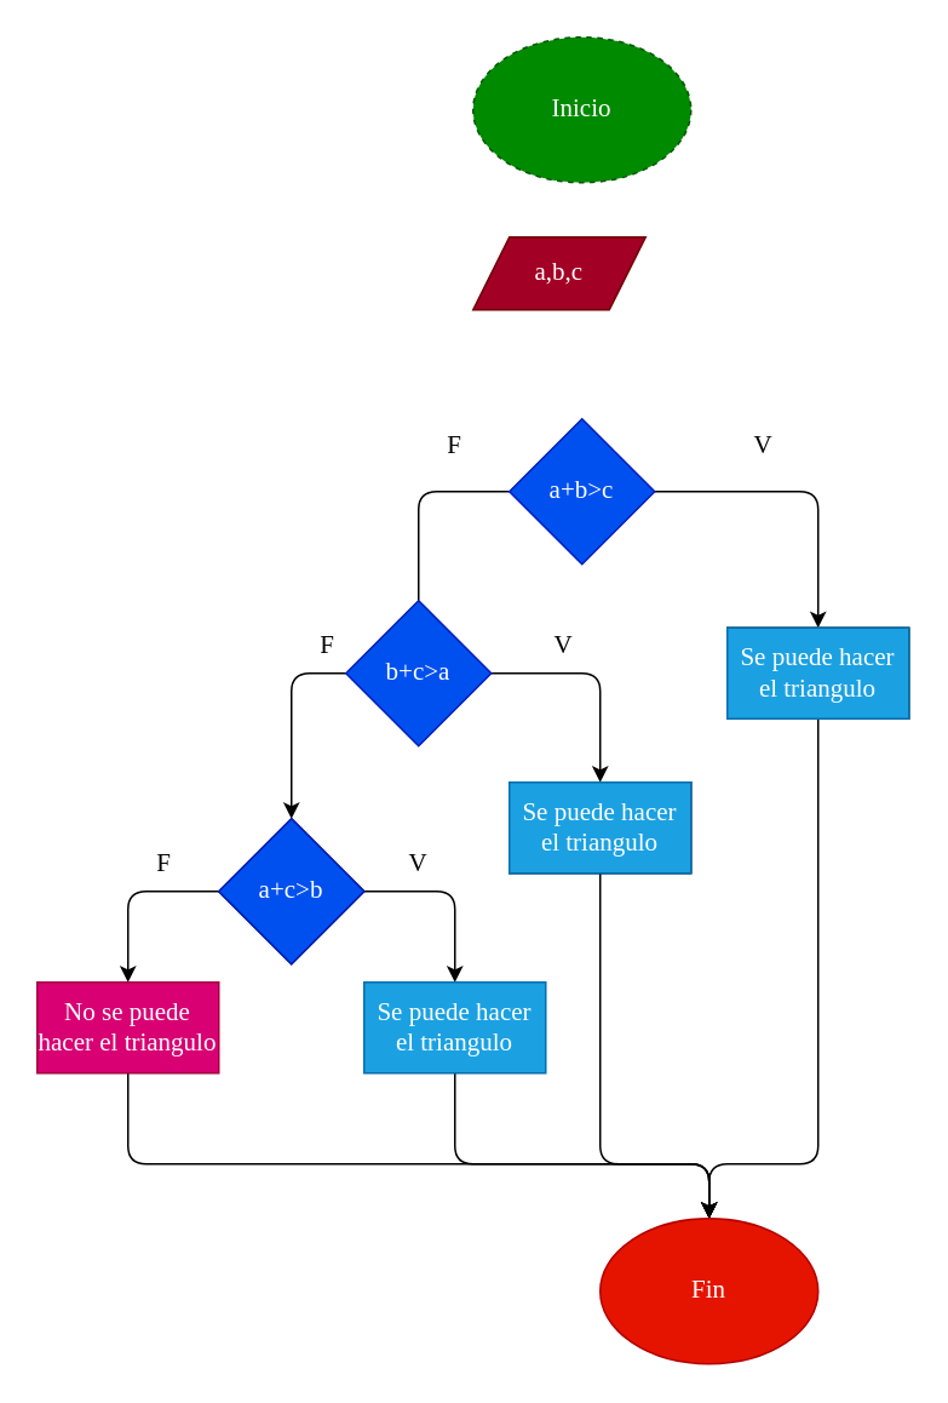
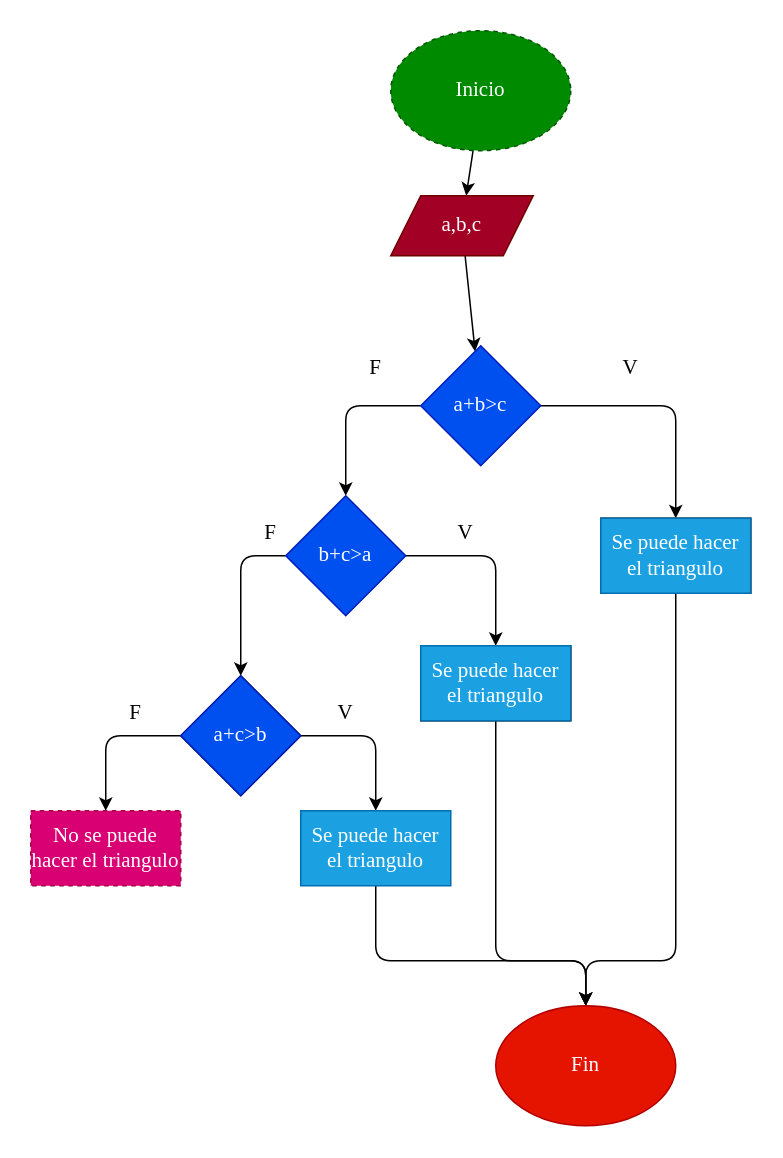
+ <mxCell id="2" value="" style="edgeStyle=none;html=1;fontFamily=Comic Sans MS;fontSize=14;" edge="1" parent="1" source="3" target="5"><mxGeometry relative="1" as="geometry" /></mxCell>
+ <mxCell id="4" value="" style="edgeStyle=none;html=1;fontFamily=Comic Sans MS;fontSize=14;" edge="1" parent="1" source="5" target="8"><mxGeometry relative="1" as="geometry" /></mxCell>
- <mxCell id="7" style="edgeStyle=none;html=1;entryX=0.5;entryY=0;entryDx=0;entryDy=0;fontFamily=Comic Sans MS;fontSize=14;endArrow=none;" edge="1" parent="1" source="8" target="11"><mxGeometry relative="1" as="geometry"><Array as="points"><mxPoint x="230" y="270" /></Array></mxGeometry></mxCell>
+ <mxCell id="7" style="edgeStyle=none;html=1;entryX=0.5;entryY=0;entryDx=0;entryDy=0;fontFamily=Comic Sans MS;fontSize=14;" edge="1" parent="1" source="8" target="11"><mxGeometry relative="1" as="geometry"><Array as="points"><mxPoint x="230" y="270" /></Array></mxGeometry></mxCell>
- <mxCell id="22" value="No se puede hacer el triangulo" style="rounded=0;whiteSpace=wrap;html=1;fontFamily=Comic Sans MS;fontSize=14;fillColor=#d80073;fontColor=#ffffff;strokeColor=#A50040;" vertex="1" parent="1"><mxGeometry x="20" y="540" width="100" height="50" as="geometry" /></mxCell>
+ <mxCell id="22" value="No se puede hacer el triangulo" style="rounded=0;whiteSpace=wrap;html=1;fontFamily=Comic Sans MS;fontSize=14;fillColor=#d80073;fontColor=#ffffff;strokeColor=#A50040;dashed=1;" vertex="1" parent="1"><mxGeometry x="20" y="540" width="100" height="50" as="geometry" /></mxCell>
- <mxCell id="21" style="edgeStyle=none;html=1;entryX=0.5;entryY=0;entryDx=0;entryDy=0;fontFamily=Comic Sans MS;fontSize=14;" edge="1" parent="1" source="22" target="23"><mxGeometry relative="1" as="geometry"><Array as="points"><mxPoint y="640" x="70" /><mxPoint x="390" y="640" /></Array></mxGeometry></mxCell>
